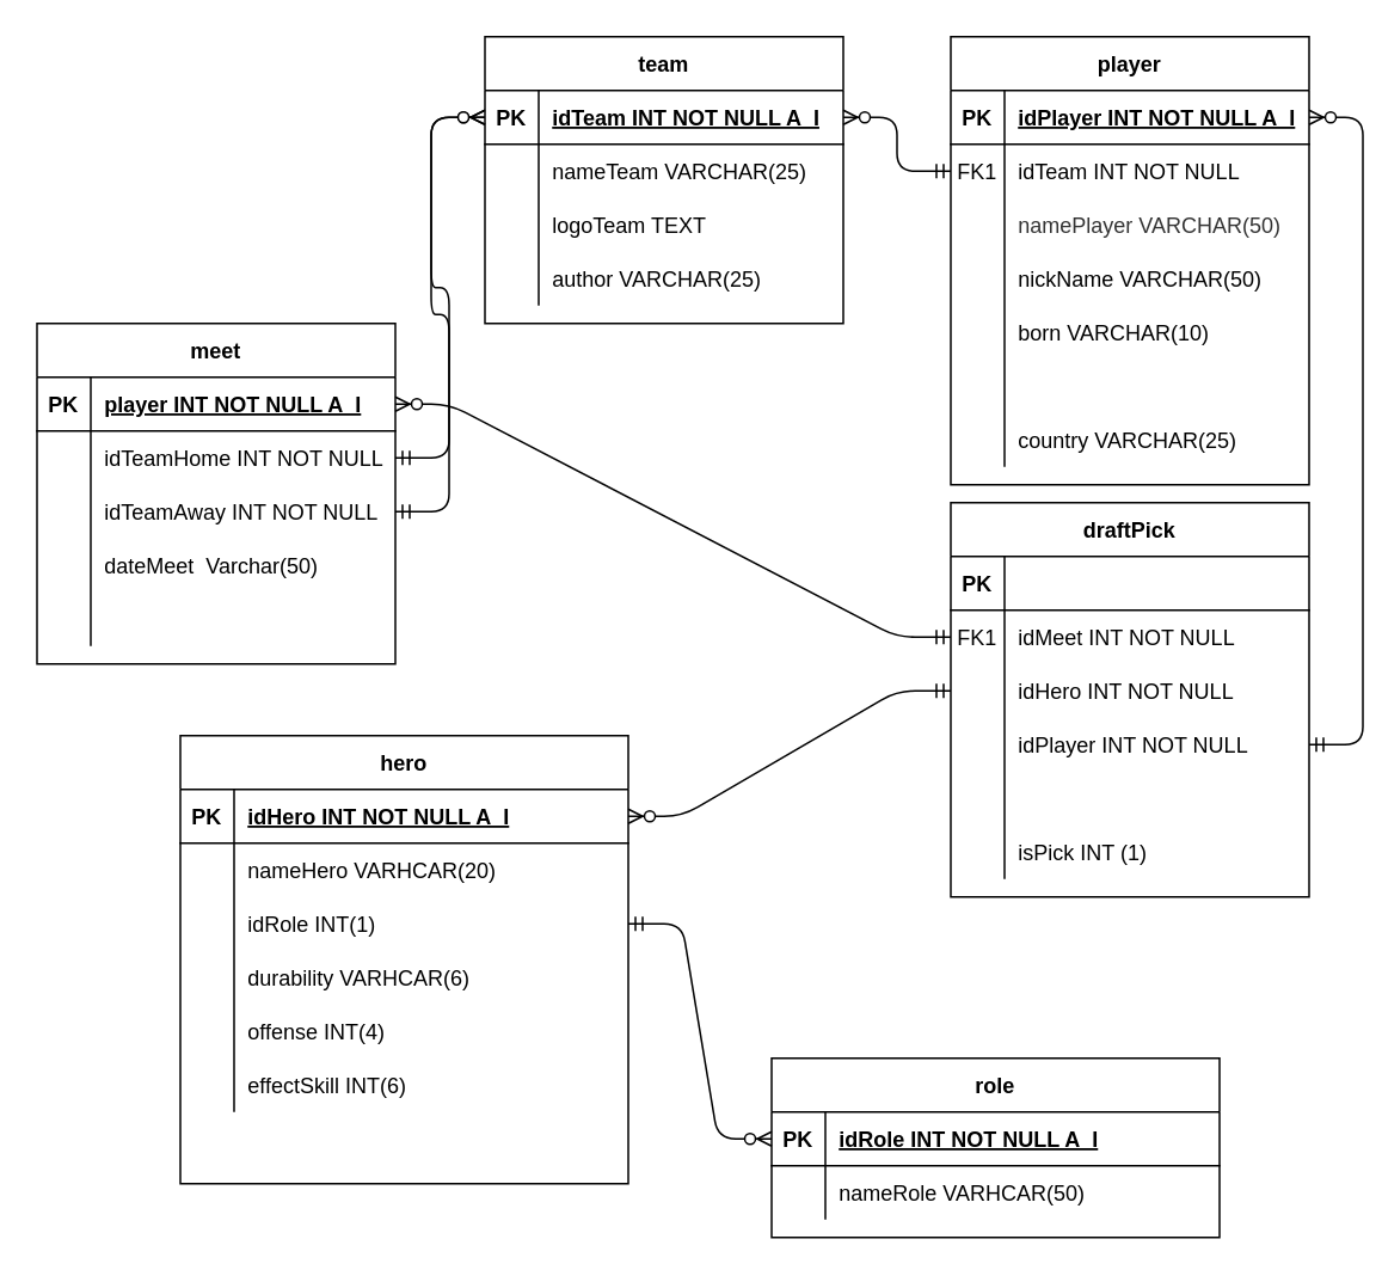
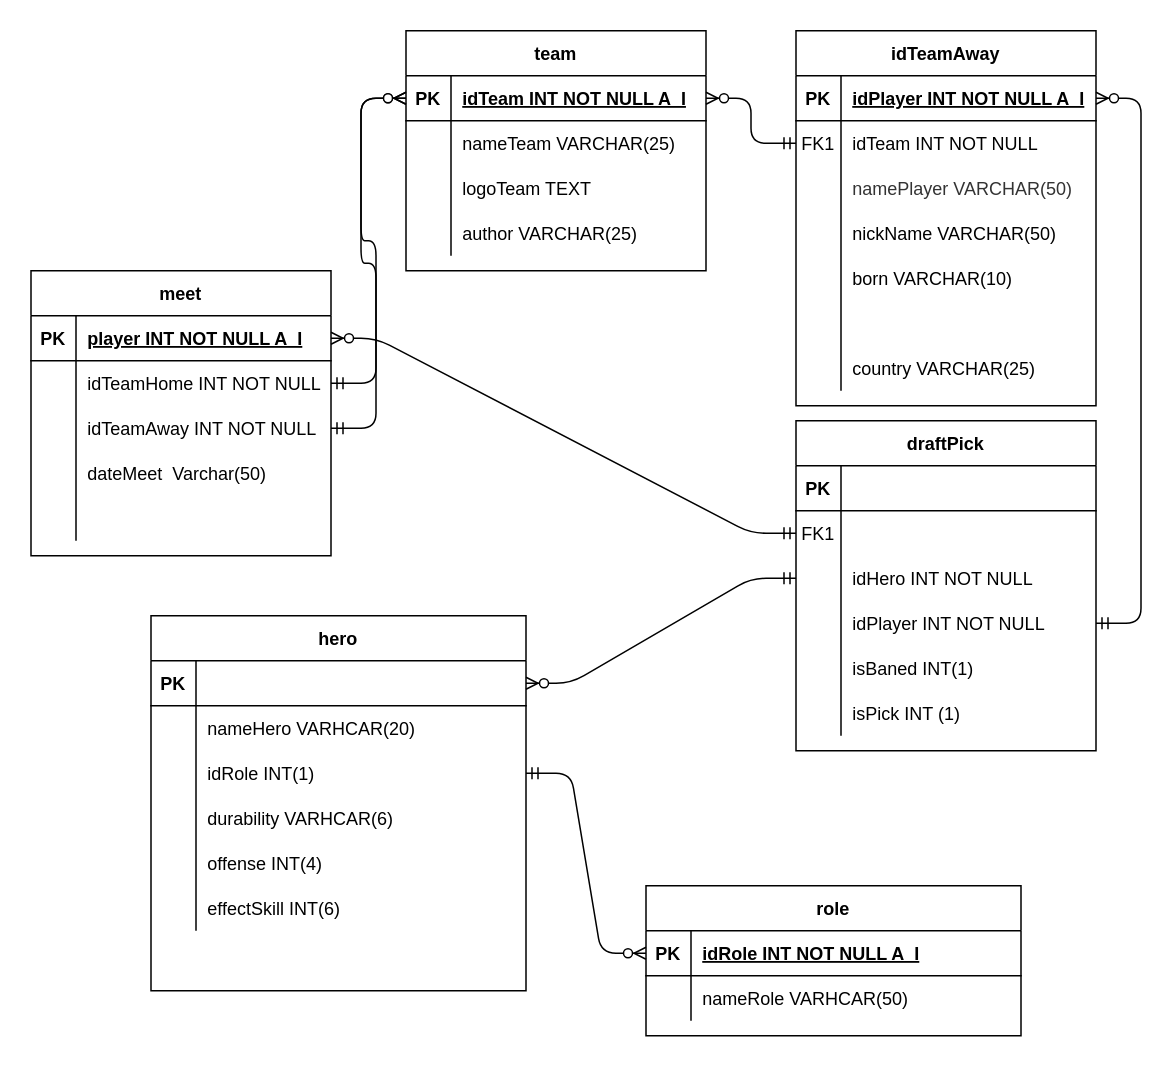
- <mxCell id="2" value="player" style="shape=table;startSize=30;container=1;collapsible=1;childLayout=tableLayout;fixedRows=1;rowLines=0;fontStyle=1;align=center;resizeLast=1;" parent="1" vertex="1"><mxGeometry x="530" y="20" width="200" height="250" as="geometry" /></mxCell>
+ <mxCell id="2" value="idTeamAway" style="shape=table;startSize=30;container=1;collapsible=1;childLayout=tableLayout;fixedRows=1;rowLines=0;fontStyle=1;align=center;resizeLast=1;" parent="1" vertex="1"><mxGeometry x="530" y="20" width="200" height="250" as="geometry" /></mxCell>
- <mxCell id="57" value="idMeet INT NOT NULL" style="shape=partialRectangle;overflow=hidden;connectable=0;fillColor=none;top=0;left=0;bottom=0;right=0;align=left;spacingLeft=6;" parent="55" vertex="1"><mxGeometry x="30" width="170" height="30" as="geometry" /></mxCell>
+ <mxCell id="66" value="isBaned INT(1)" style="shape=partialRectangle;overflow=hidden;connectable=0;fillColor=none;top=0;left=0;bottom=0;right=0;align=left;spacingLeft=6;" parent="64" vertex="1"><mxGeometry x="30" width="170" height="30" as="geometry" /></mxCell>
- <mxCell id="73" value="idHero INT NOT NULL A_I" style="shape=partialRectangle;overflow=hidden;connectable=0;fillColor=none;top=0;left=0;bottom=0;right=0;align=left;spacingLeft=6;fontStyle=5;" parent="71" vertex="1"><mxGeometry x="30" width="220" height="30" as="geometry" /></mxCell>
